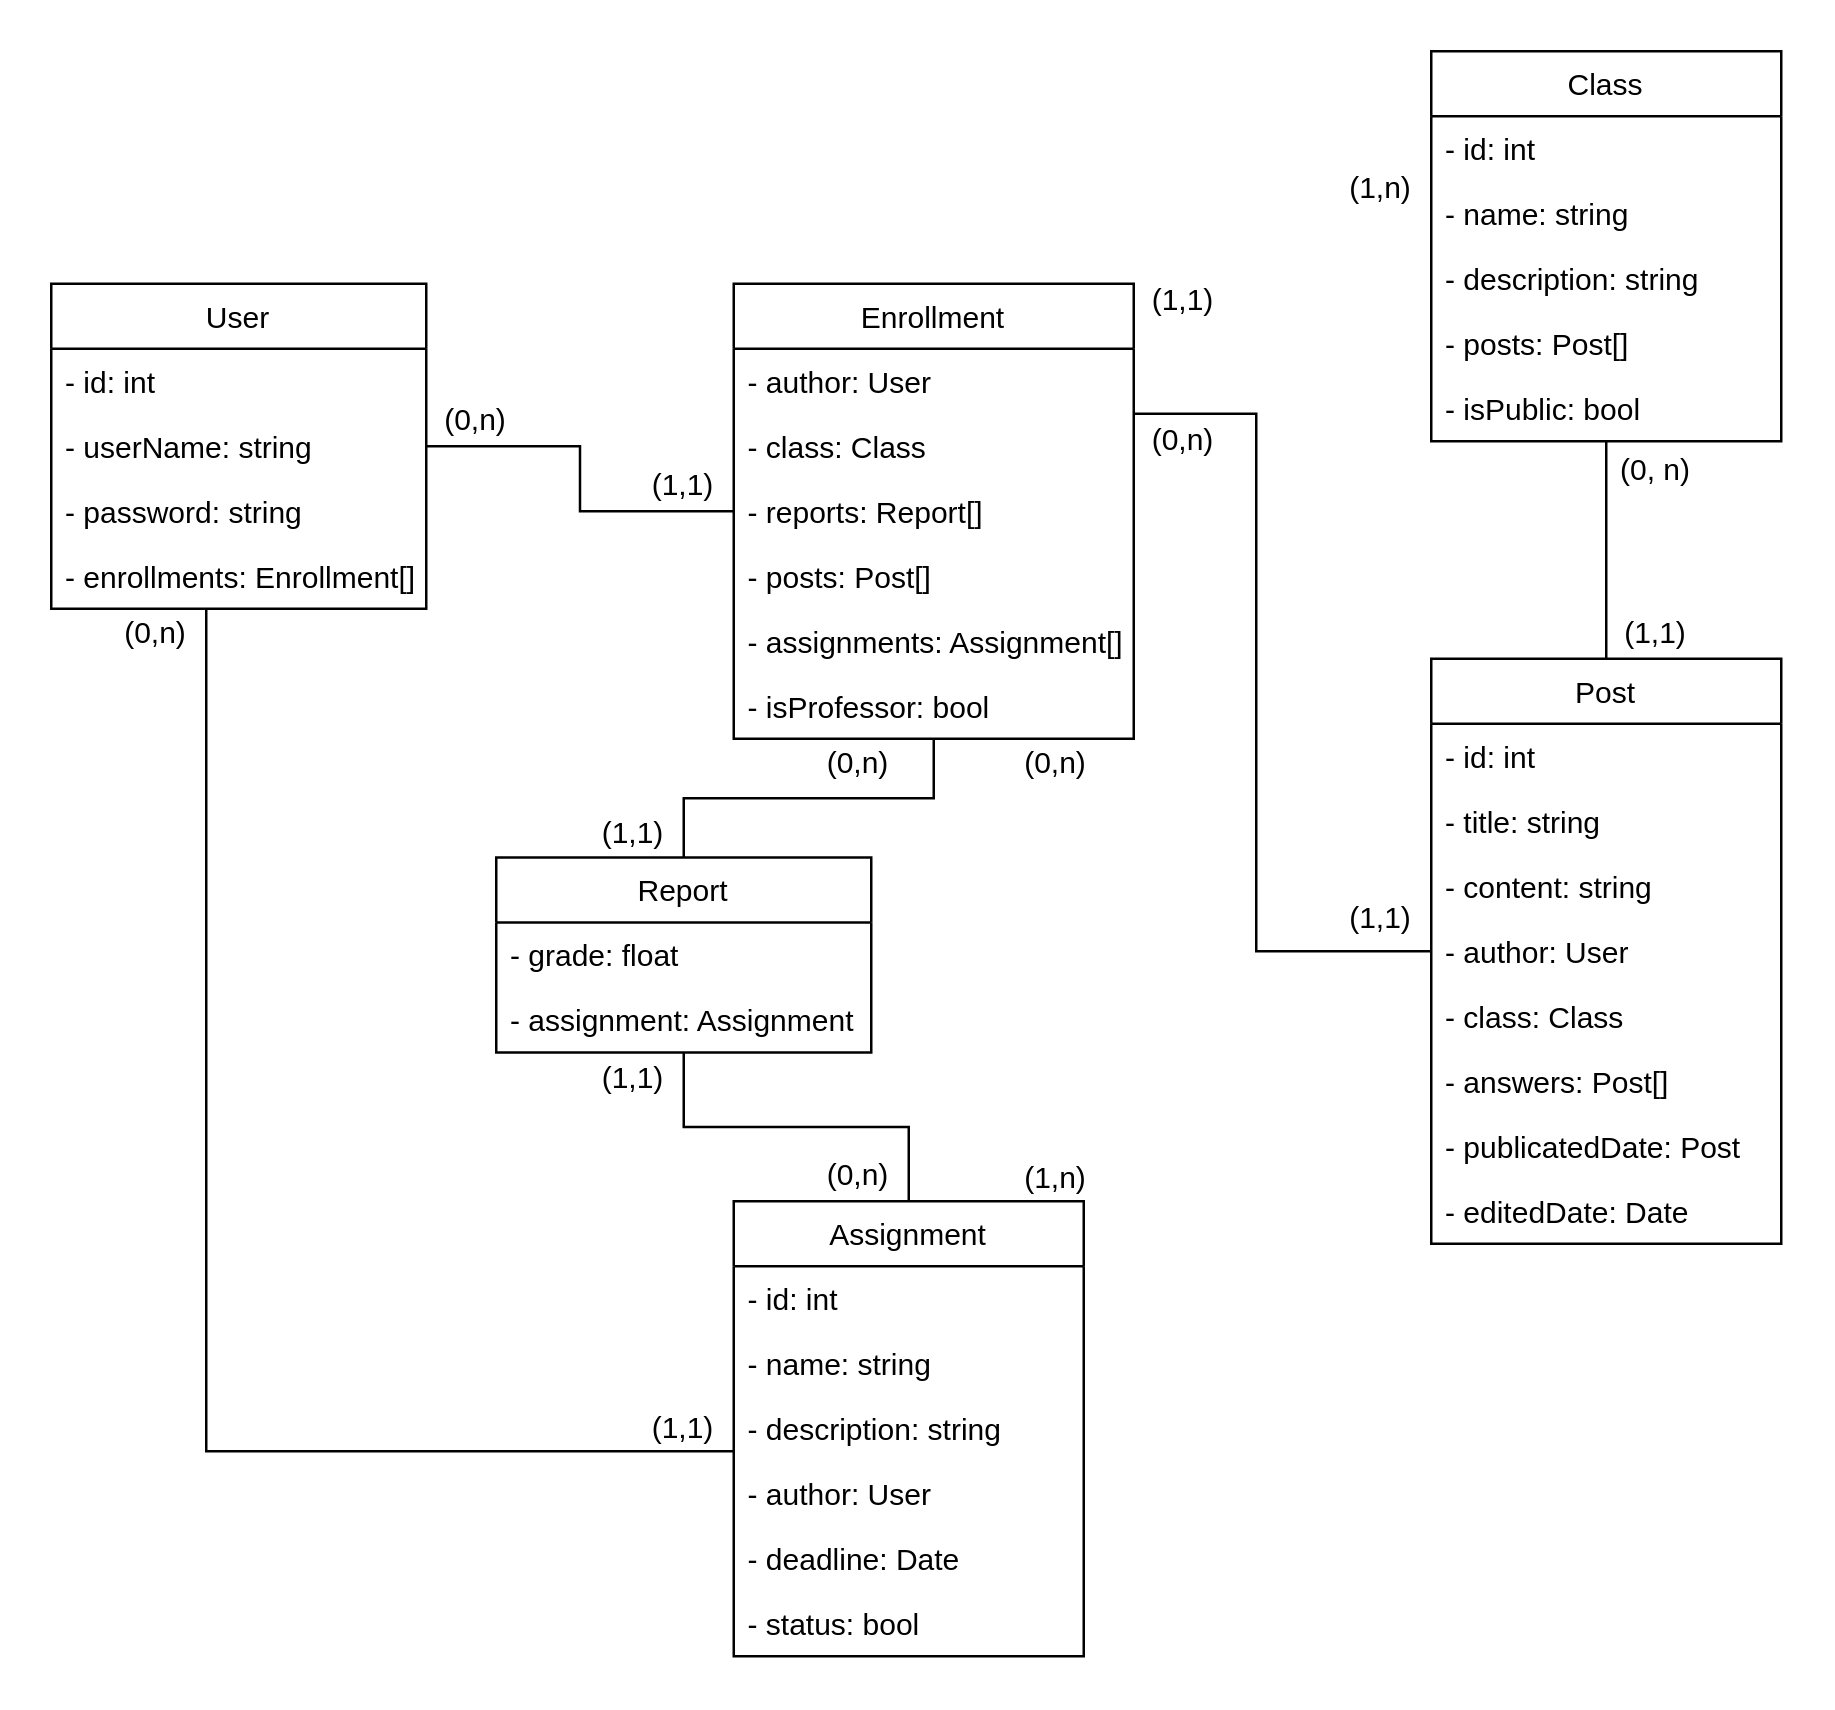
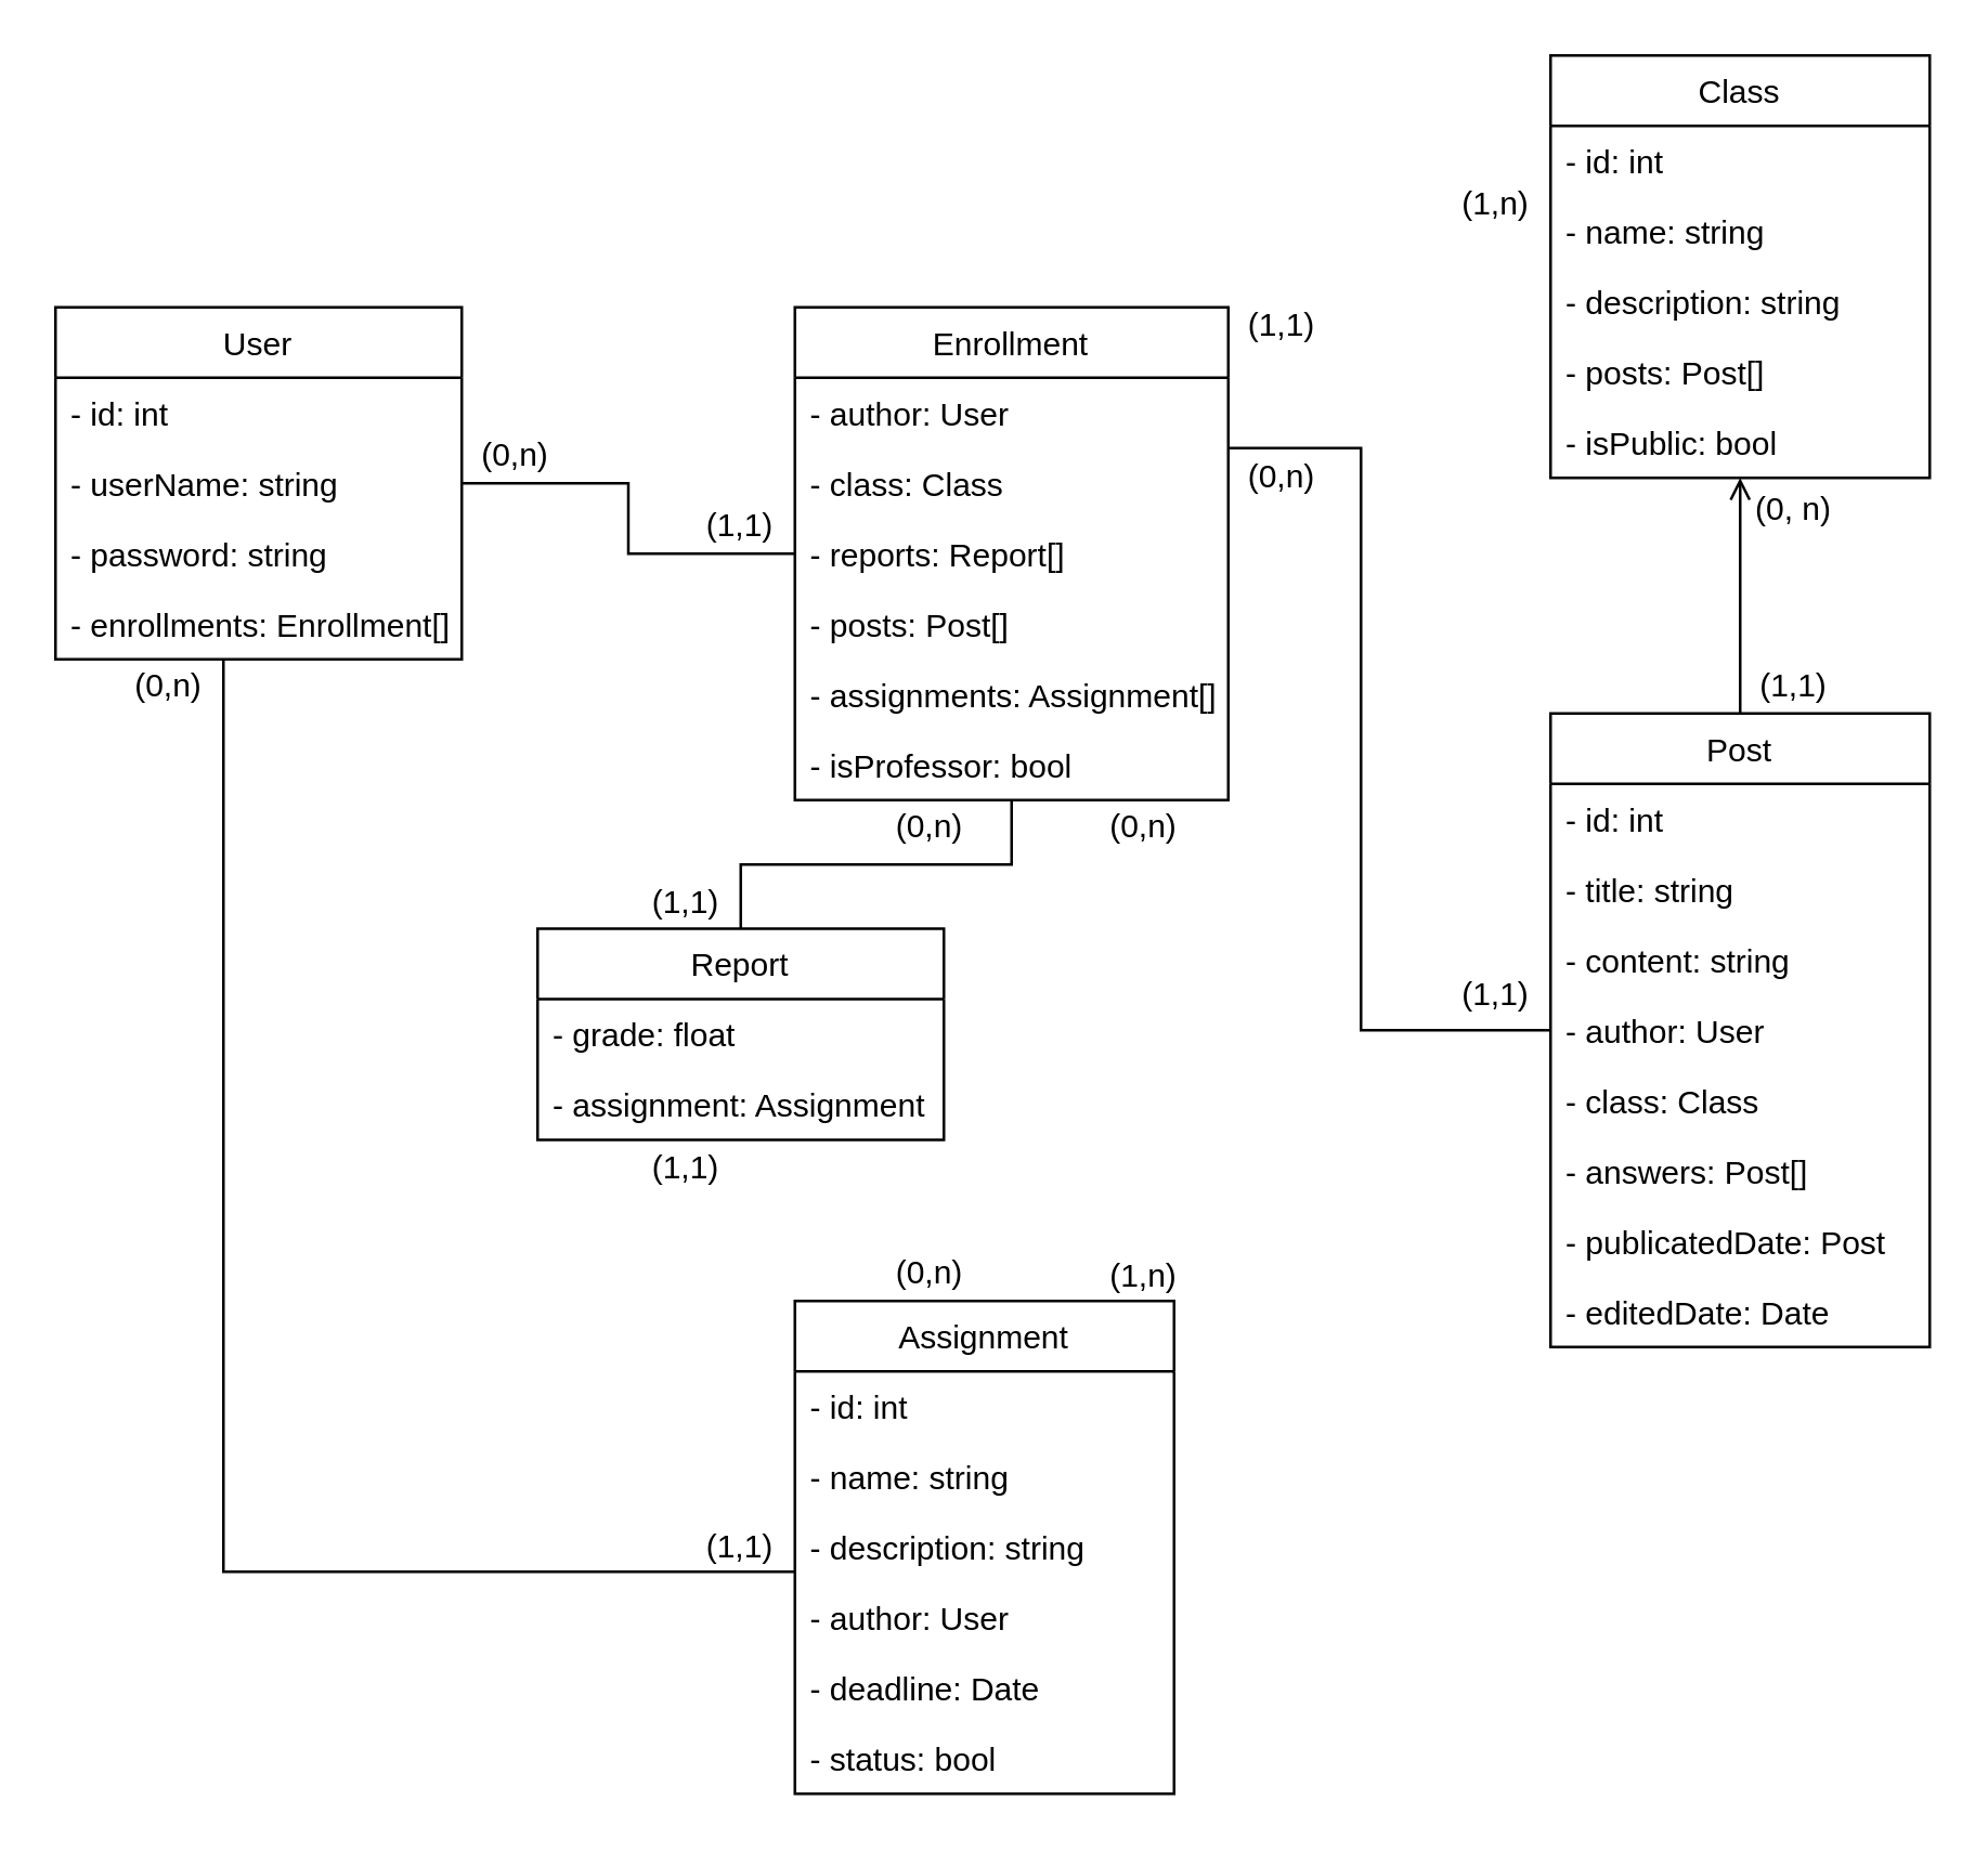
- <mxCell id="24" style="edgeStyle=orthogonalEdgeStyle;rounded=0;orthogonalLoop=1;jettySize=auto;html=1;endArrow=none;endFill=0;" edge="1" parent="1" source="25" target="18"><mxGeometry relative="1" as="geometry" /></mxCell>
+ <mxCell id="24" style="edgeStyle=orthogonalEdgeStyle;rounded=0;orthogonalLoop=1;jettySize=auto;html=1;endArrow=open;endFill=0;" edge="1" parent="1" source="25" target="18"><mxGeometry relative="1" as="geometry" /></mxCell>
- <mxCell id="49" style="edgeStyle=orthogonalEdgeStyle;rounded=0;orthogonalLoop=1;jettySize=auto;html=1;endArrow=none;endFill=0;" edge="1" parent="1" source="50" target="34"><mxGeometry relative="1" as="geometry" /></mxCell>
